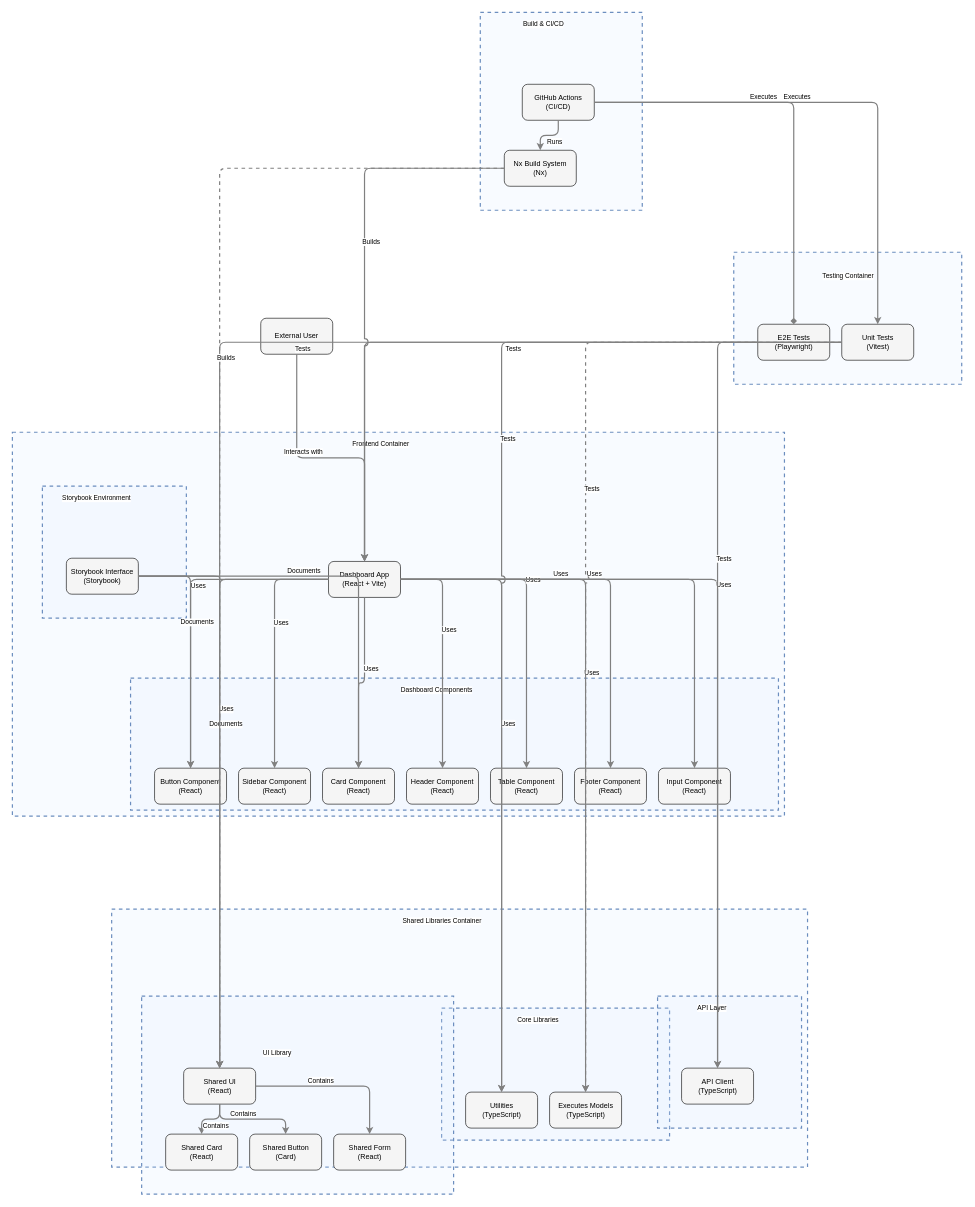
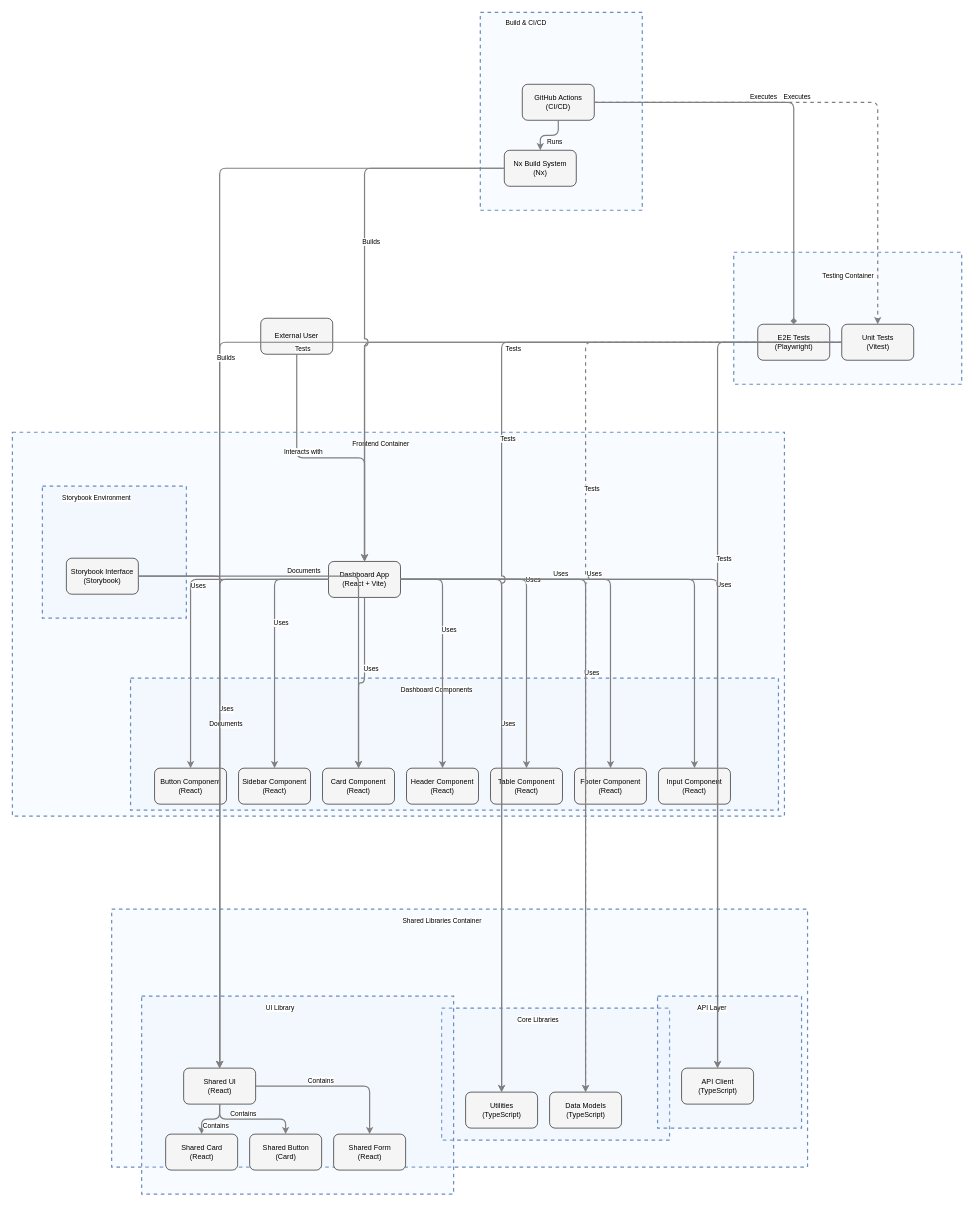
- <mxCell id="13" value="Build &amp; CI/CD" style="edgeLabel;html=1;align=center;verticalAlign=middle;resizable=0;labelBackgroundColor=white;spacing=5" vertex="1" parent="1"><mxGeometry x="808" y="28" width="194" height="24" as="geometry" /></mxCell>
+ <mxCell id="13" value="Build &amp; CI/CD" style="edgeLabel;html=1;align=center;verticalAlign=middle;resizable=0;labelBackgroundColor=white;spacing=5" vertex="1" parent="1"><mxGeometry x="808" y="28" width="135" height="20" as="geometry" /></mxCell>
- <mxCell id="95" style="edgeStyle=orthogonalEdgeStyle;rounded=1;orthogonalLoop=1;jettySize=auto;html=1;strokeColor=#808080;strokeWidth=2;jumpStyle=arc;jumpSize=10;spacing=15;labelBackgroundColor=white;labelBorderColor=none" edge="1" parent="1" source="40" target="38"><mxGeometry relative="1" as="geometry" /></mxCell>
+ <mxCell id="95" style="edgeStyle=orthogonalEdgeStyle;rounded=1;orthogonalLoop=1;jettySize=auto;html=1;strokeColor=#808080;strokeWidth=2;jumpStyle=arc;jumpSize=10;spacing=15;labelBackgroundColor=white;labelBorderColor=none;dashed=1;" edge="1" parent="1" source="40" target="38"><mxGeometry relative="1" as="geometry" /></mxCell>
- <mxCell id="89" style="edgeStyle=orthogonalEdgeStyle;rounded=1;orthogonalLoop=1;jettySize=auto;html=1;strokeColor=#808080;strokeWidth=2;jumpStyle=arc;jumpSize=10;spacing=15;labelBackgroundColor=white;labelBorderColor=none;dashed=1;" edge="1" parent="1" source="39" target="30"><mxGeometry relative="1" as="geometry" /></mxCell>
+ <mxCell id="89" style="edgeStyle=orthogonalEdgeStyle;rounded=1;orthogonalLoop=1;jettySize=auto;html=1;strokeColor=#808080;strokeWidth=2;jumpStyle=arc;jumpSize=10;spacing=15;labelBackgroundColor=white;labelBorderColor=none" edge="1" parent="1" source="39" target="30"><mxGeometry relative="1" as="geometry" /></mxCell>
- <mxCell id="73" style="edgeStyle=orthogonalEdgeStyle;rounded=1;orthogonalLoop=1;jettySize=auto;html=1;strokeColor=#808080;strokeWidth=2;jumpStyle=arc;jumpSize=10;spacing=15;labelBackgroundColor=white;labelBorderColor=none" edge="1" parent="1" source="29" target="26"><mxGeometry relative="1" as="geometry" /></mxCell>
- <mxCell id="74" value="Documents" style="edgeLabel;html=1;align=center;verticalAlign=middle;resizable=0;points=[];" vertex="1" connectable="0" parent="73"><mxGeometry x="-0.2" y="10" relative="1" as="geometry"><mxPoint as="offset" /></mxGeometry></mxCell>
- <mxCell id="7" value="UI Library" style="edgeLabel;html=1;align=center;verticalAlign=middle;resizable=0;labelBackgroundColor=white;spacing=5" vertex="1" parent="16"><mxGeometry x="53" y="228" width="444" height="24" as="geometry" /></mxCell>
+ <mxCell id="7" value="UI Library" style="edgeLabel;html=1;align=center;verticalAlign=middle;resizable=0;labelBackgroundColor=white;spacing=5" vertex="1" parent="16"><mxGeometry x="58" y="153" width="444" height="24" as="geometry" /></mxCell>
- <mxCell id="35" value="Executes Models&lt;br&gt;(TypeScript)" style="rounded=1;whiteSpace=wrap;html=1;fillColor=#f5f5f5" vertex="1" parent="2"><mxGeometry x="180" y="140" width="120" height="60" as="geometry" /></mxCell>
+ <mxCell id="35" value="Data Models&lt;br&gt;(TypeScript)" style="rounded=1;whiteSpace=wrap;html=1;fillColor=#f5f5f5" vertex="1" parent="2"><mxGeometry x="180" y="140" width="120" height="60" as="geometry" /></mxCell>
